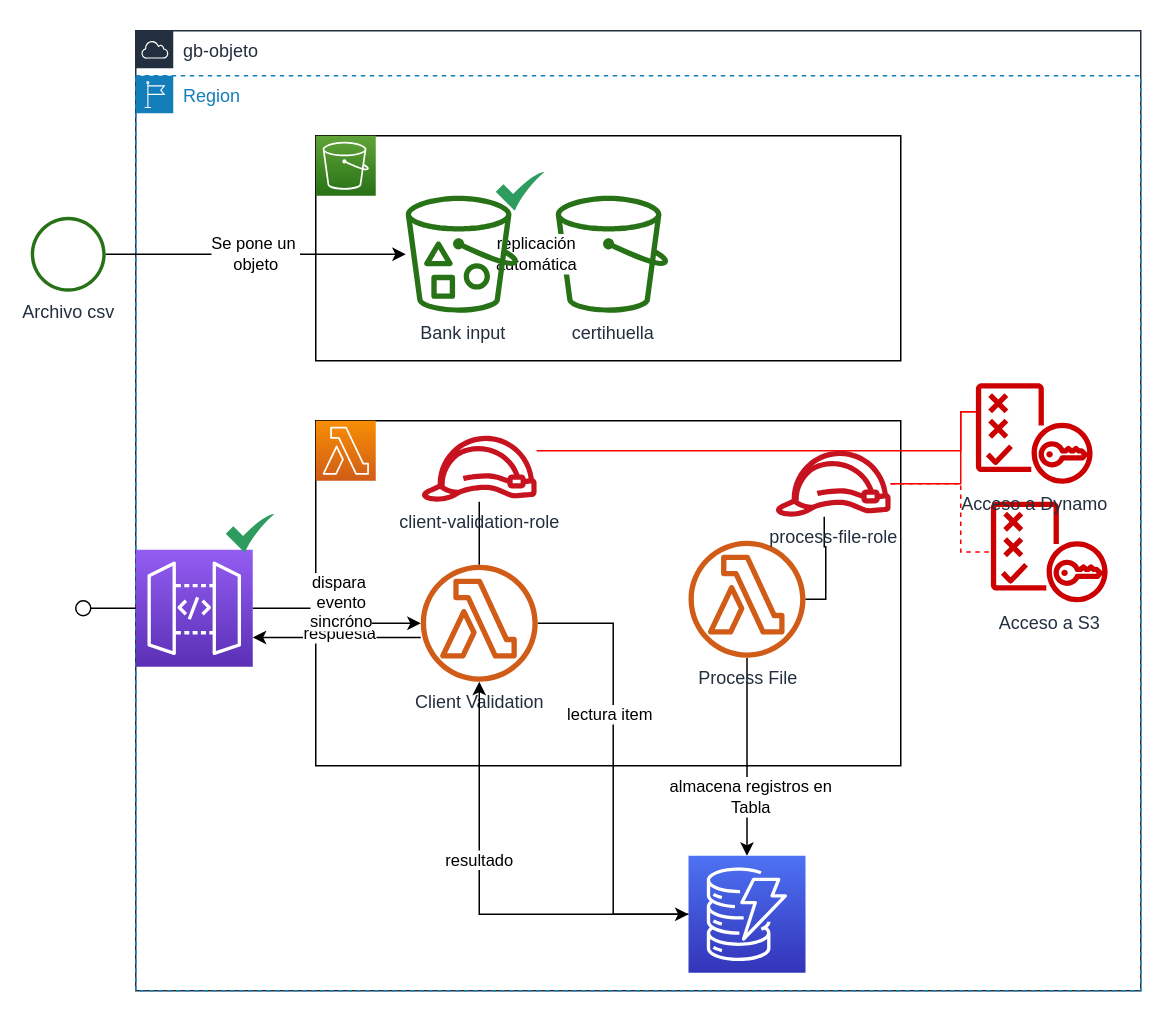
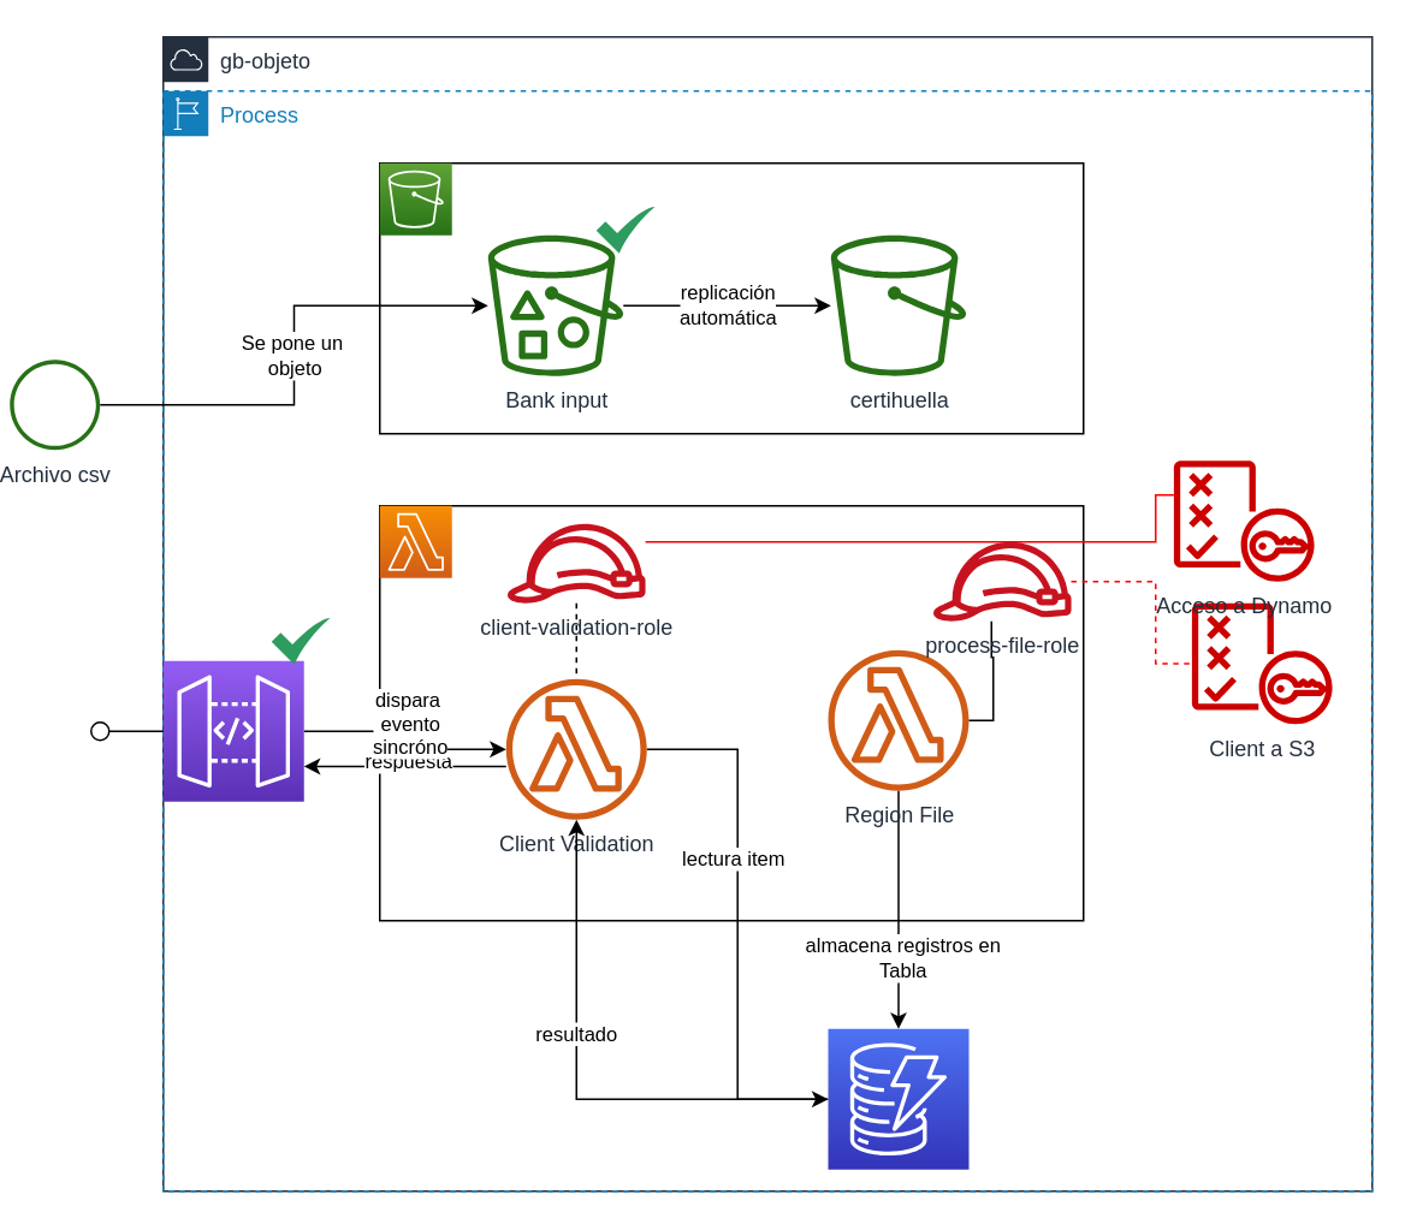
- <mxCell id="3" value="Region" style="points=[[0,0],[0.25,0],[0.5,0],[0.75,0],[1,0],[1,0.25],[1,0.5],[1,0.75],[1,1],[0.75,1],[0.5,1],[0.25,1],[0,1],[0,0.75],[0,0.5],[0,0.25]];outlineConnect=0;gradientColor=none;html=1;whiteSpace=wrap;fontSize=12;fontStyle=0;shape=mxgraph.aws4.group;grIcon=mxgraph.aws4.group_region;strokeColor=#147EBA;fillColor=none;verticalAlign=top;align=left;spacingLeft=30;fontColor=#147EBA;dashed=1;" vertex="1" parent="1"><mxGeometry x="90" y="50" width="670" height="610" as="geometry" /></mxCell>
+ <mxCell id="3" value="Process" style="points=[[0,0],[0.25,0],[0.5,0],[0.75,0],[1,0],[1,0.25],[1,0.5],[1,0.75],[1,1],[0.75,1],[0.5,1],[0.25,1],[0,1],[0,0.75],[0,0.5],[0,0.25]];outlineConnect=0;gradientColor=none;html=1;whiteSpace=wrap;fontSize=12;fontStyle=0;shape=mxgraph.aws4.group;grIcon=mxgraph.aws4.group_region;strokeColor=#147EBA;fillColor=none;verticalAlign=top;align=left;spacingLeft=30;fontColor=#147EBA;dashed=1;" vertex="1" parent="1"><mxGeometry x="90" y="50" width="670" height="610" as="geometry" /></mxCell>
- <mxCell id="24" value="Archivo csv" style="outlineConnect=0;fontColor=#232F3E;gradientColor=none;fillColor=#277116;strokeColor=none;dashed=0;verticalLabelPosition=bottom;verticalAlign=top;align=center;html=1;fontSize=12;fontStyle=0;aspect=fixed;pointerEvents=1;shape=mxgraph.aws4.object;" vertex="1" parent="1"><mxGeometry x="20" y="144" width="50" height="50" as="geometry" /></mxCell>
+ <mxCell id="24" value="Archivo csv" style="outlineConnect=0;fontColor=#232F3E;gradientColor=none;fillColor=#277116;strokeColor=none;dashed=0;verticalLabelPosition=bottom;verticalAlign=top;align=center;html=1;fontSize=12;fontStyle=0;aspect=fixed;pointerEvents=1;shape=mxgraph.aws4.object;" vertex="1" parent="1"><mxGeometry x="5" y="199" width="50" height="50" as="geometry" /></mxCell>
- <mxCell id="7" value="certihuella" style="outlineConnect=0;fontColor=#232F3E;gradientColor=none;fillColor=#277116;strokeColor=none;dashed=0;verticalLabelPosition=bottom;verticalAlign=top;align=center;html=1;fontSize=12;fontStyle=0;aspect=fixed;pointerEvents=1;shape=mxgraph.aws4.bucket;" vertex="1" parent="1"><mxGeometry x="370" y="130" width="75" height="78" as="geometry" /></mxCell>
+ <mxCell id="7" value="certihuella" style="outlineConnect=0;fontColor=#232F3E;gradientColor=none;fillColor=#277116;strokeColor=none;dashed=0;verticalLabelPosition=bottom;verticalAlign=top;align=center;html=1;fontSize=12;fontStyle=0;aspect=fixed;pointerEvents=1;shape=mxgraph.aws4.bucket;" vertex="1" parent="1"><mxGeometry x="460" y="130" width="75" height="78" as="geometry" /></mxCell>
- <mxCell id="26" style="edgeStyle=orthogonalEdgeStyle;rounded=0;orthogonalLoop=1;jettySize=auto;html=1;endArrow=none;endFill=0;strokeColor=#FF0000;" edge="1" parent="1" source="37" target="31"><mxGeometry relative="1" as="geometry"><Array as="points"><mxPoint x="640" y="322" /><mxPoint x="640" y="274" /></Array></mxGeometry></mxCell>
- <mxCell id="34" style="edgeStyle=orthogonalEdgeStyle;rounded=0;orthogonalLoop=1;jettySize=auto;html=1;endArrow=none;endFill=0;" edge="1" parent="1" source="35" target="18"><mxGeometry relative="1" as="geometry" /></mxCell>
+ <mxCell id="34" style="edgeStyle=orthogonalEdgeStyle;rounded=0;orthogonalLoop=1;jettySize=auto;html=1;endArrow=none;endFill=0;dashed=1;" edge="1" parent="1" source="35" target="18"><mxGeometry relative="1" as="geometry" /></mxCell>
- <mxCell id="22" value="Acceso a S3" style="outlineConnect=0;fontColor=#232F3E;gradientColor=none;strokeColor=none;dashed=0;verticalLabelPosition=bottom;verticalAlign=top;align=center;html=1;fontSize=12;fontStyle=0;aspect=fixed;pointerEvents=1;shape=mxgraph.aws4.policy;fillColor=#CC0000;" vertex="1" parent="1"><mxGeometry x="660" y="334" width="78" height="67" as="geometry" /></mxCell>
+ <mxCell id="22" value="Client a S3" style="outlineConnect=0;fontColor=#232F3E;gradientColor=none;strokeColor=none;dashed=0;verticalLabelPosition=bottom;verticalAlign=top;align=center;html=1;fontSize=12;fontStyle=0;aspect=fixed;pointerEvents=1;shape=mxgraph.aws4.policy;fillColor=#CC0000;" vertex="1" parent="1"><mxGeometry x="660" y="334" width="78" height="67" as="geometry" /></mxCell>
- <mxCell id="13" value="Process File" style="outlineConnect=0;fontColor=#232F3E;gradientColor=none;fillColor=#D05C17;strokeColor=none;dashed=0;verticalLabelPosition=bottom;verticalAlign=top;align=center;html=1;fontSize=12;fontStyle=0;aspect=fixed;pointerEvents=1;shape=mxgraph.aws4.lambda_function;" vertex="1" parent="1"><mxGeometry x="458.5" y="360" width="78" height="78" as="geometry" /></mxCell>
+ <mxCell id="13" value="Region File" style="outlineConnect=0;fontColor=#232F3E;gradientColor=none;fillColor=#D05C17;strokeColor=none;dashed=0;verticalLabelPosition=bottom;verticalAlign=top;align=center;html=1;fontSize=12;fontStyle=0;aspect=fixed;pointerEvents=1;shape=mxgraph.aws4.lambda_function;" vertex="1" parent="1"><mxGeometry x="458.5" y="360" width="78" height="78" as="geometry" /></mxCell>
